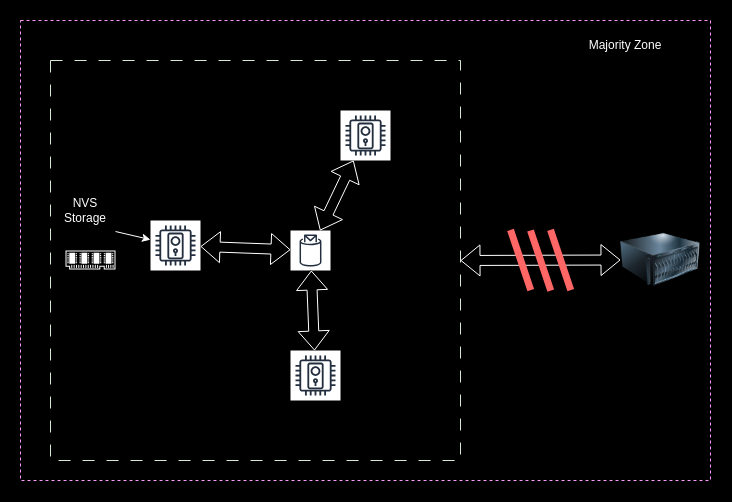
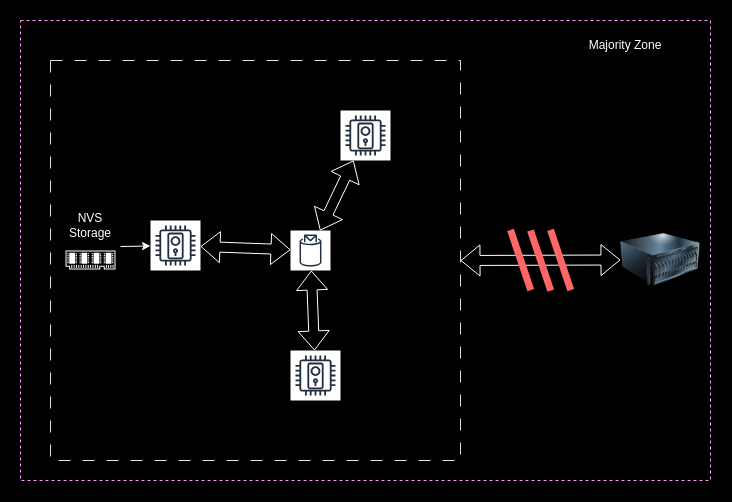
- <mxCell id="6" value="&lt;font color=&quot;#ffffff&quot;&gt;NVS Storage&lt;br&gt;&lt;/font&gt;" style="text;html=1;align=center;verticalAlign=middle;whiteSpace=wrap;rounded=0;" vertex="1" parent="1"><mxGeometry x="55" y="195" width="60" height="30" as="geometry" /></mxCell>
+ <mxCell id="6" value="&lt;font color=&quot;#ffffff&quot;&gt;NVS Storage&lt;br&gt;&lt;/font&gt;" style="text;html=1;align=center;verticalAlign=middle;whiteSpace=wrap;rounded=0;" vertex="1" parent="1"><mxGeometry x="60" y="210" width="60" height="30" as="geometry" /></mxCell>
